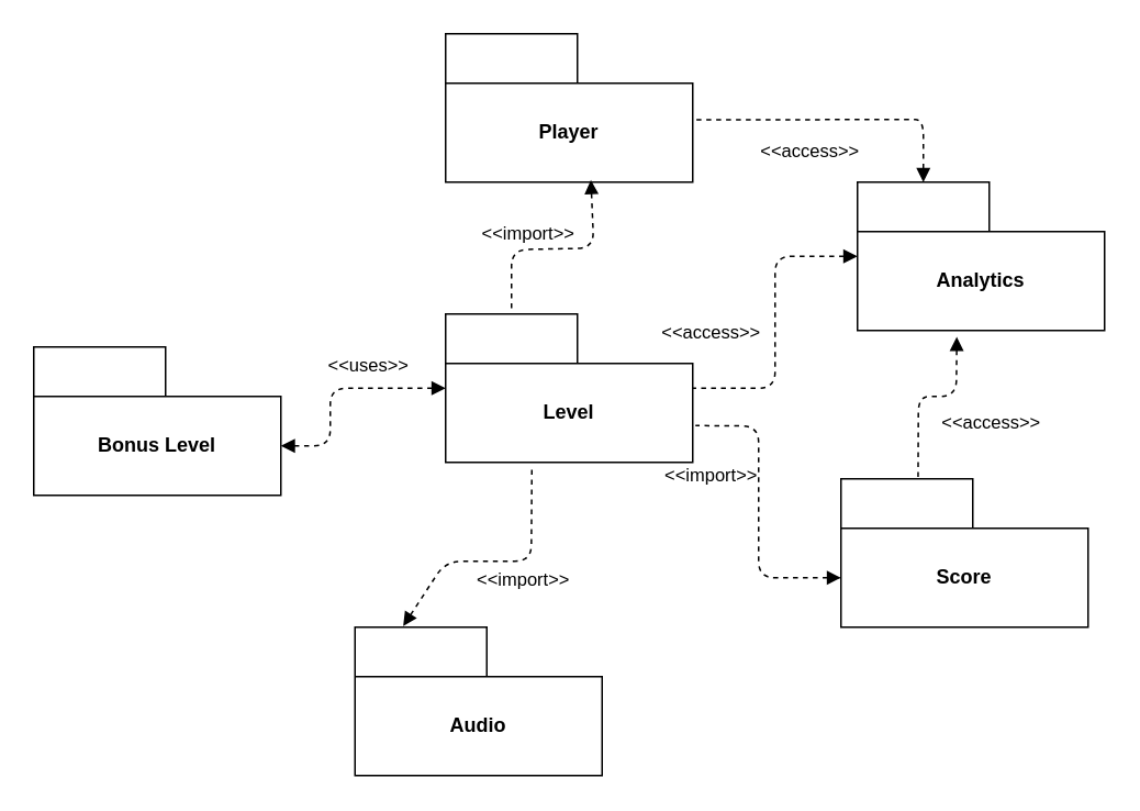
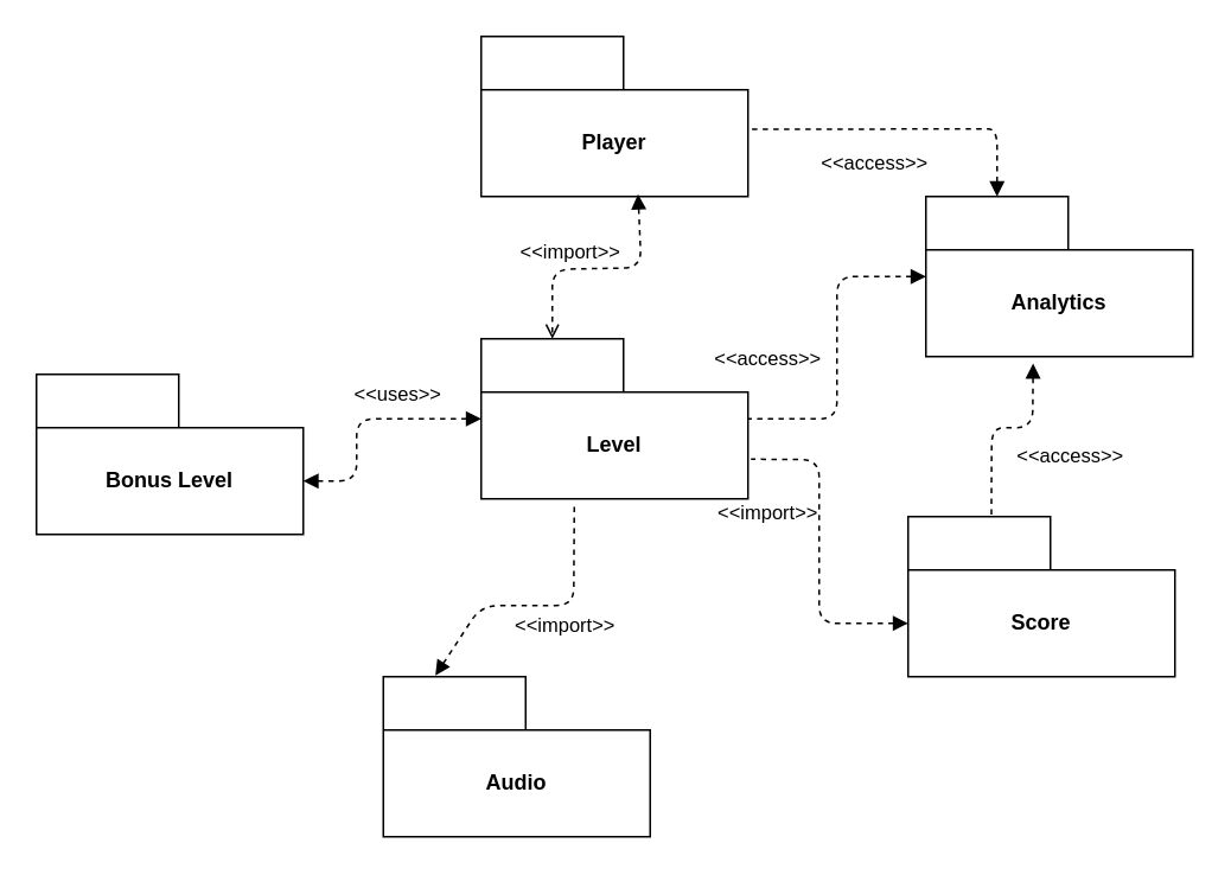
- <mxCell id="8" value="" style="endArrow=none;dashed=1;html=1;rounded=1;exitX=0.588;exitY=0.986;exitDx=0;exitDy=0;exitPerimeter=0;entryX=0;entryY=0;entryDx=40;entryDy=0;entryPerimeter=0;startArrow=block;startFill=1;curved=0;" edge="1" parent="1" source="2" target="4"><mxGeometry width="50" height="50" relative="1" as="geometry"><mxPoint x="362.65" y="121.44" as="sourcePoint" /><mxPoint x="327.55" y="200" as="targetPoint" /><Array as="points"><mxPoint x="360" y="150" /><mxPoint x="310" y="151" /></Array></mxGeometry></mxCell>
+ <mxCell id="8" value="" style="endArrow=open;dashed=1;html=1;rounded=1;exitX=0.588;exitY=0.986;exitDx=0;exitDy=0;exitPerimeter=0;entryX=0;entryY=0;entryDx=40;entryDy=0;entryPerimeter=0;startArrow=block;startFill=1;curved=0;" edge="1" parent="1" source="2" target="4"><mxGeometry width="50" height="50" relative="1" as="geometry"><mxPoint x="362.65" y="121.44" as="sourcePoint" /><mxPoint x="327.55" y="200" as="targetPoint" /><Array as="points"><mxPoint x="360" y="150" /><mxPoint x="310" y="151" /></Array></mxGeometry></mxCell>
